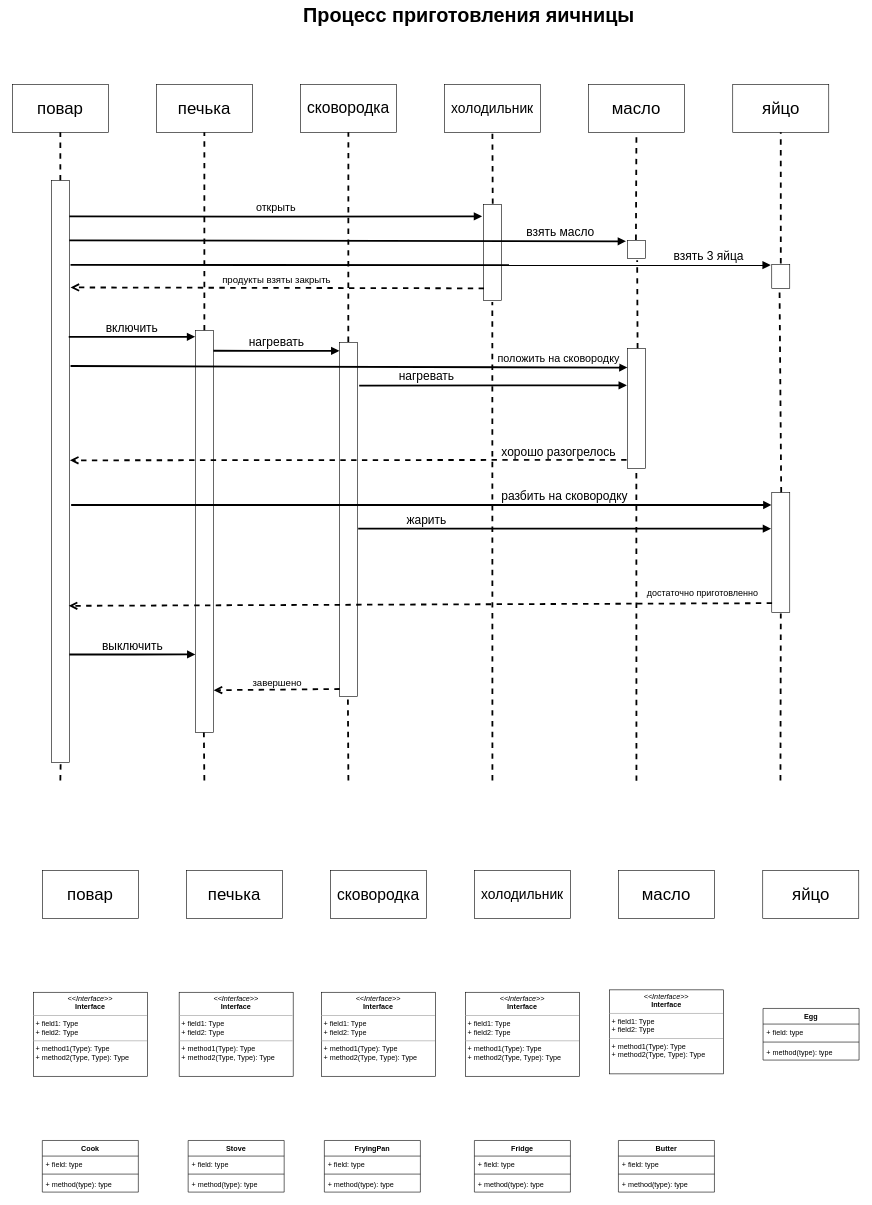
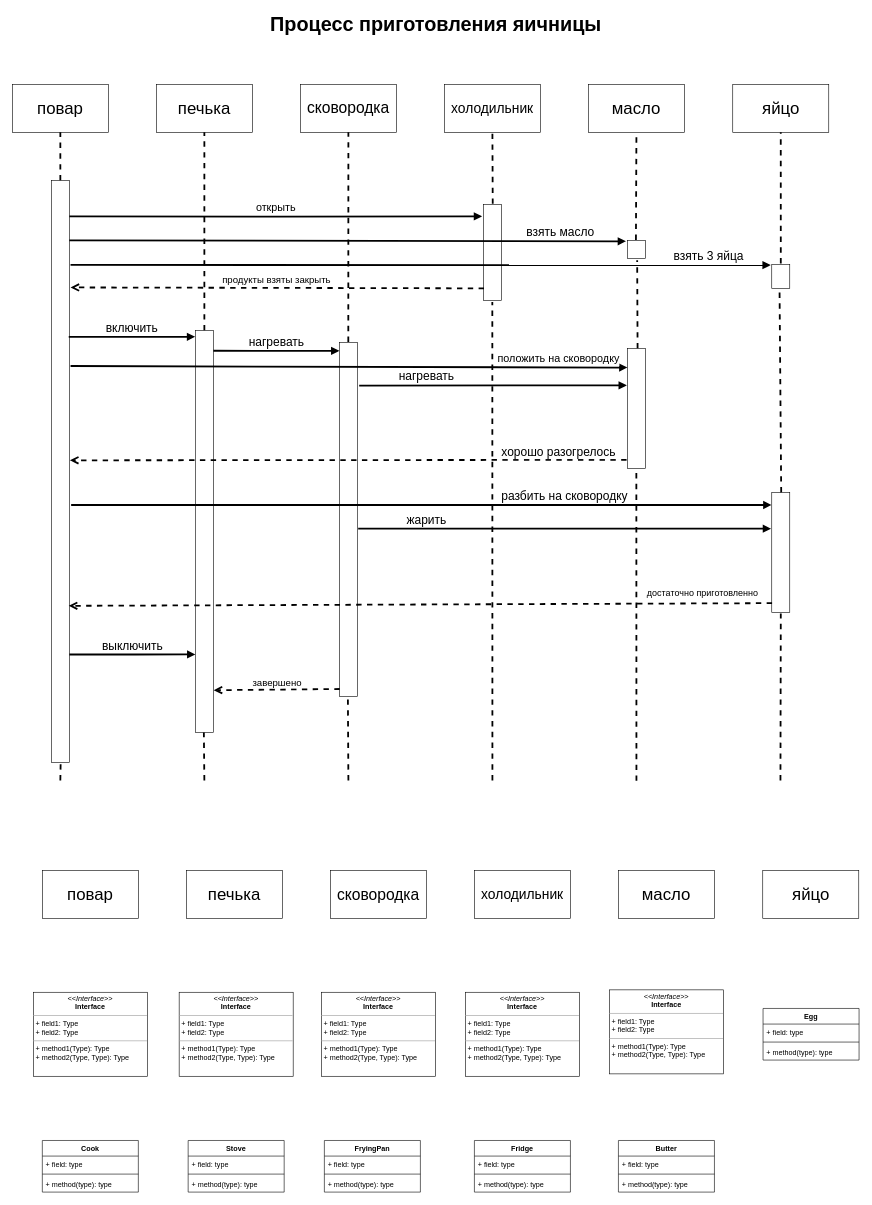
- <mxCell id="30" value="&lt;font style=&quot;font-size: 33px&quot;&gt;Процесс приготовления яичницы&amp;nbsp;&lt;/font&gt;" style="text;strokeColor=none;fillColor=none;html=1;fontSize=24;fontStyle=1;verticalAlign=middle;align=center;" vertex="1" parent="1"><mxGeometry x="505" y="5" width="560" height="40" as="geometry" /></mxCell>
+ <mxCell id="30" value="&lt;font style=&quot;font-size: 33px&quot;&gt;Процесс приготовления яичницы&amp;nbsp;&lt;/font&gt;" style="text;strokeColor=none;fillColor=none;html=1;fontSize=24;fontStyle=1;verticalAlign=middle;align=center;" vertex="1" parent="1"><mxGeometry x="450" y="20" width="560" height="40" as="geometry" /></mxCell>
